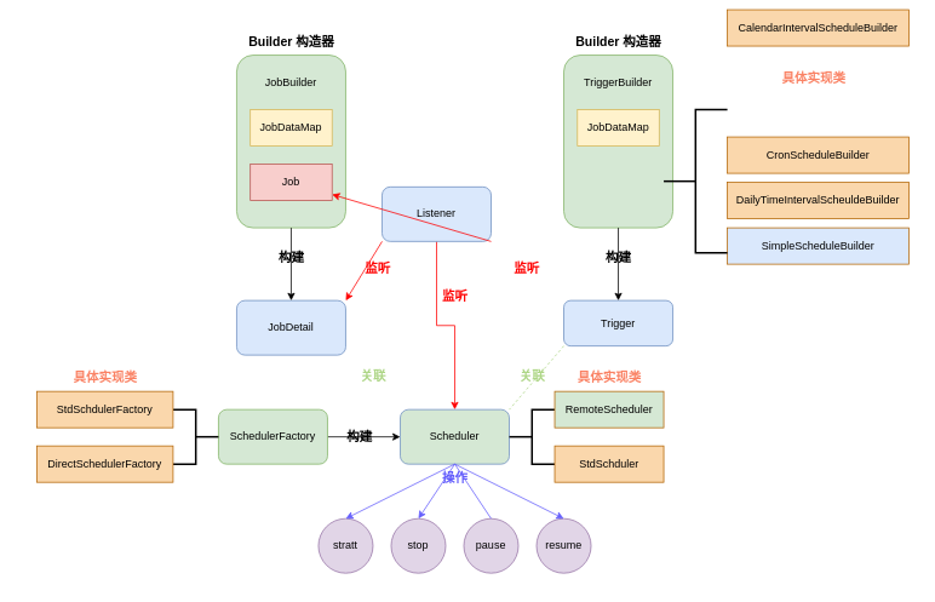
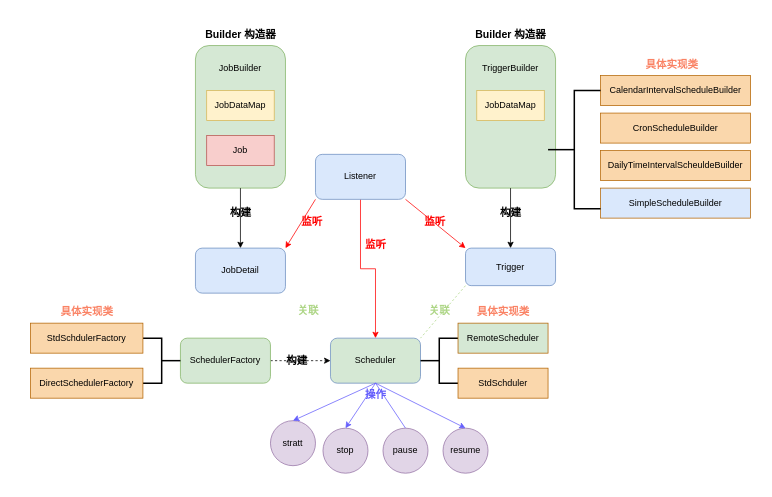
- <mxCell id="22" value="CalendarIntervalScheduleBuilder" style="rounded=0;whiteSpace=wrap;html=1;fillColor=#fad7ac;strokeColor=#b46504;" parent="1" vertex="1"><mxGeometry x="800" y="10" width="200" height="40" as="geometry" /></mxCell>
+ <mxCell id="22" value="CalendarIntervalScheduleBuilder" style="rounded=0;whiteSpace=wrap;html=1;fillColor=#fad7ac;strokeColor=#b46504;" parent="1" vertex="1"><mxGeometry x="800" y="100" width="200" height="40" as="geometry" /></mxCell>
- <mxCell id="17" value="" style="endArrow=classic;html=1;exitX=1;exitY=1;exitDx=0;exitDy=0;strokeColor=#FF0000;" parent="1" source="12" target="5" edge="1"><mxGeometry width="50" height="50" relative="1" as="geometry"><mxPoint x="450" y="290" as="sourcePoint" /><mxPoint x="392.04" y="337.98" as="targetPoint" /></mxGeometry></mxCell>
+ <mxCell id="17" value="" style="endArrow=classic;html=1;exitX=1;exitY=1;exitDx=0;exitDy=0;entryX=0;entryY=0;entryDx=0;entryDy=0;strokeColor=#FF0000;" parent="1" source="12" target="15" edge="1"><mxGeometry width="50" height="50" relative="1" as="geometry"><mxPoint x="450" y="290" as="sourcePoint" /><mxPoint x="392.04" y="337.98" as="targetPoint" /></mxGeometry></mxCell>
- <mxCell id="26" value="" style="edgeStyle=orthogonalEdgeStyle;rounded=0;orthogonalLoop=1;jettySize=auto;html=1;" parent="1" source="27" target="14" edge="1"><mxGeometry relative="1" as="geometry" /></mxCell>
+ <mxCell id="26" value="" style="edgeStyle=orthogonalEdgeStyle;rounded=0;orthogonalLoop=1;jettySize=auto;html=1;dashed=1;" parent="1" source="27" target="14" edge="1"><mxGeometry relative="1" as="geometry" /></mxCell>
- <mxCell id="34" value="stratt" style="ellipse;whiteSpace=wrap;html=1;aspect=fixed;fillColor=#e1d5e7;strokeColor=#9673a6;" parent="1" vertex="1"><mxGeometry x="350" y="570" width="60" height="60" as="geometry" /></mxCell>
+ <mxCell id="34" value="stratt" style="ellipse;whiteSpace=wrap;html=1;aspect=fixed;fillColor=#e1d5e7;strokeColor=#9673a6;" parent="1" vertex="1"><mxGeometry x="360" y="560" width="60" height="60" as="geometry" /></mxCell>
